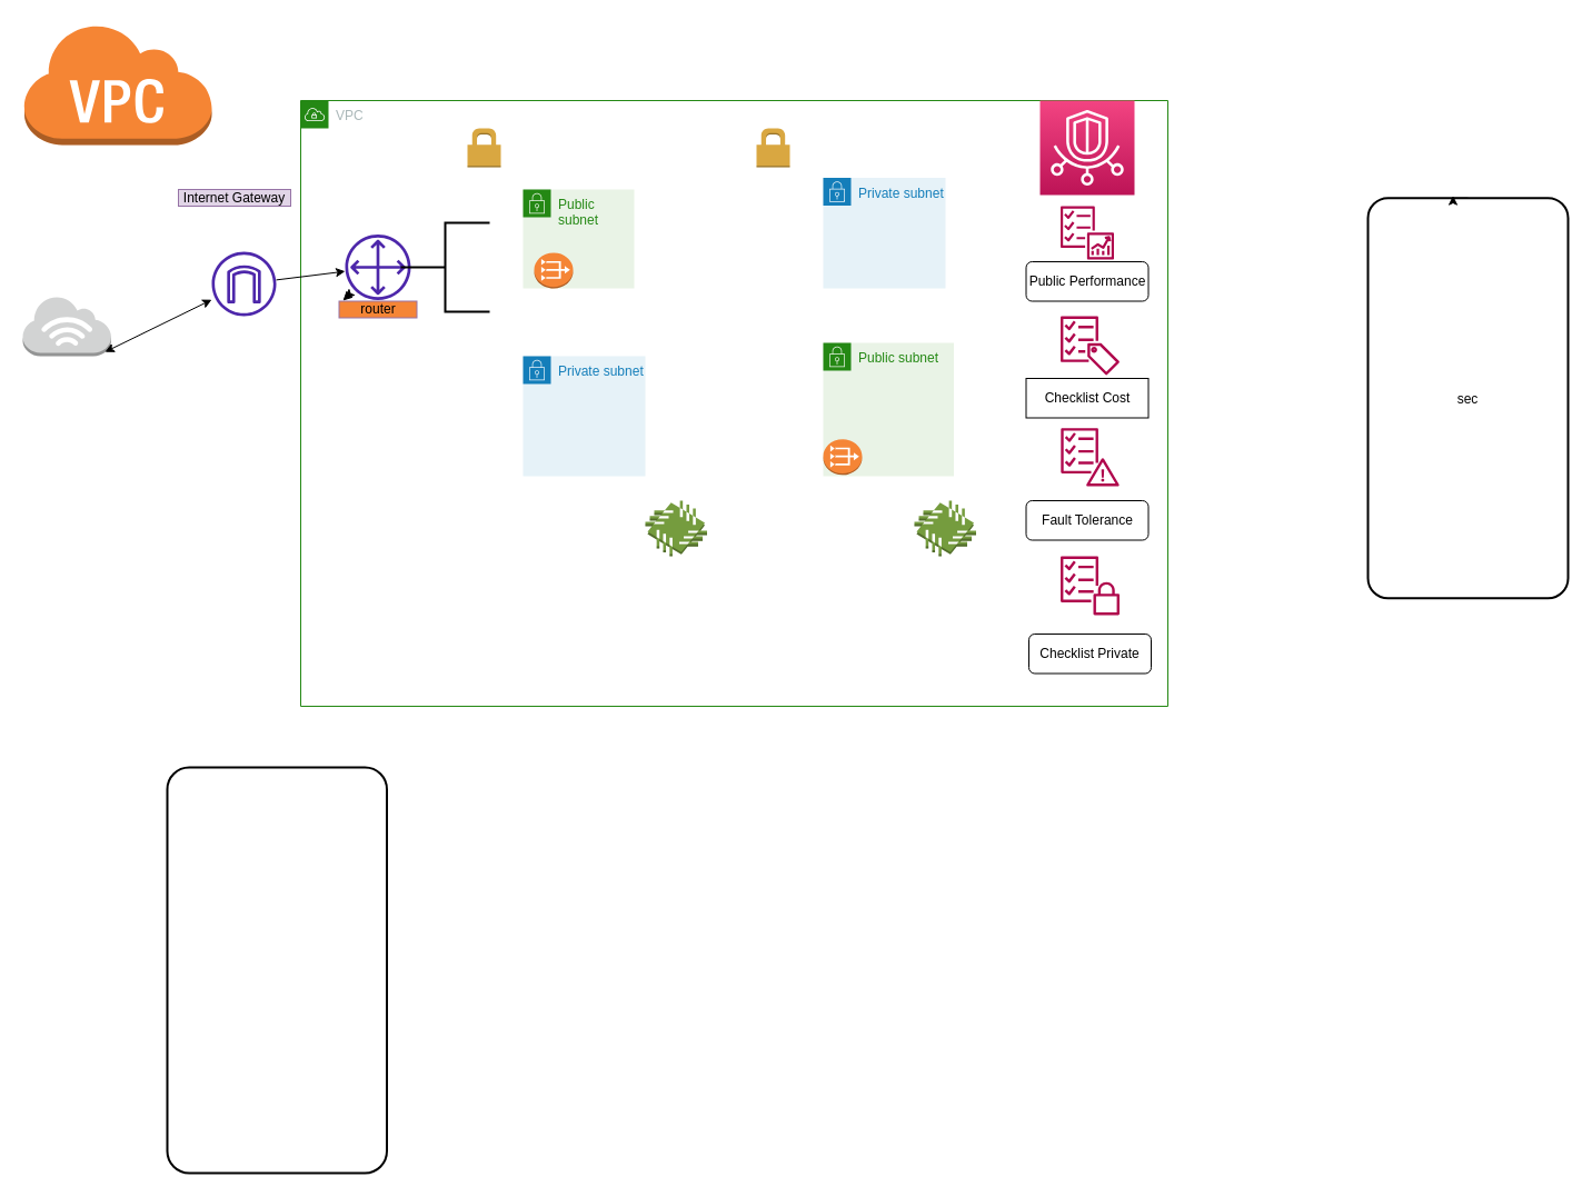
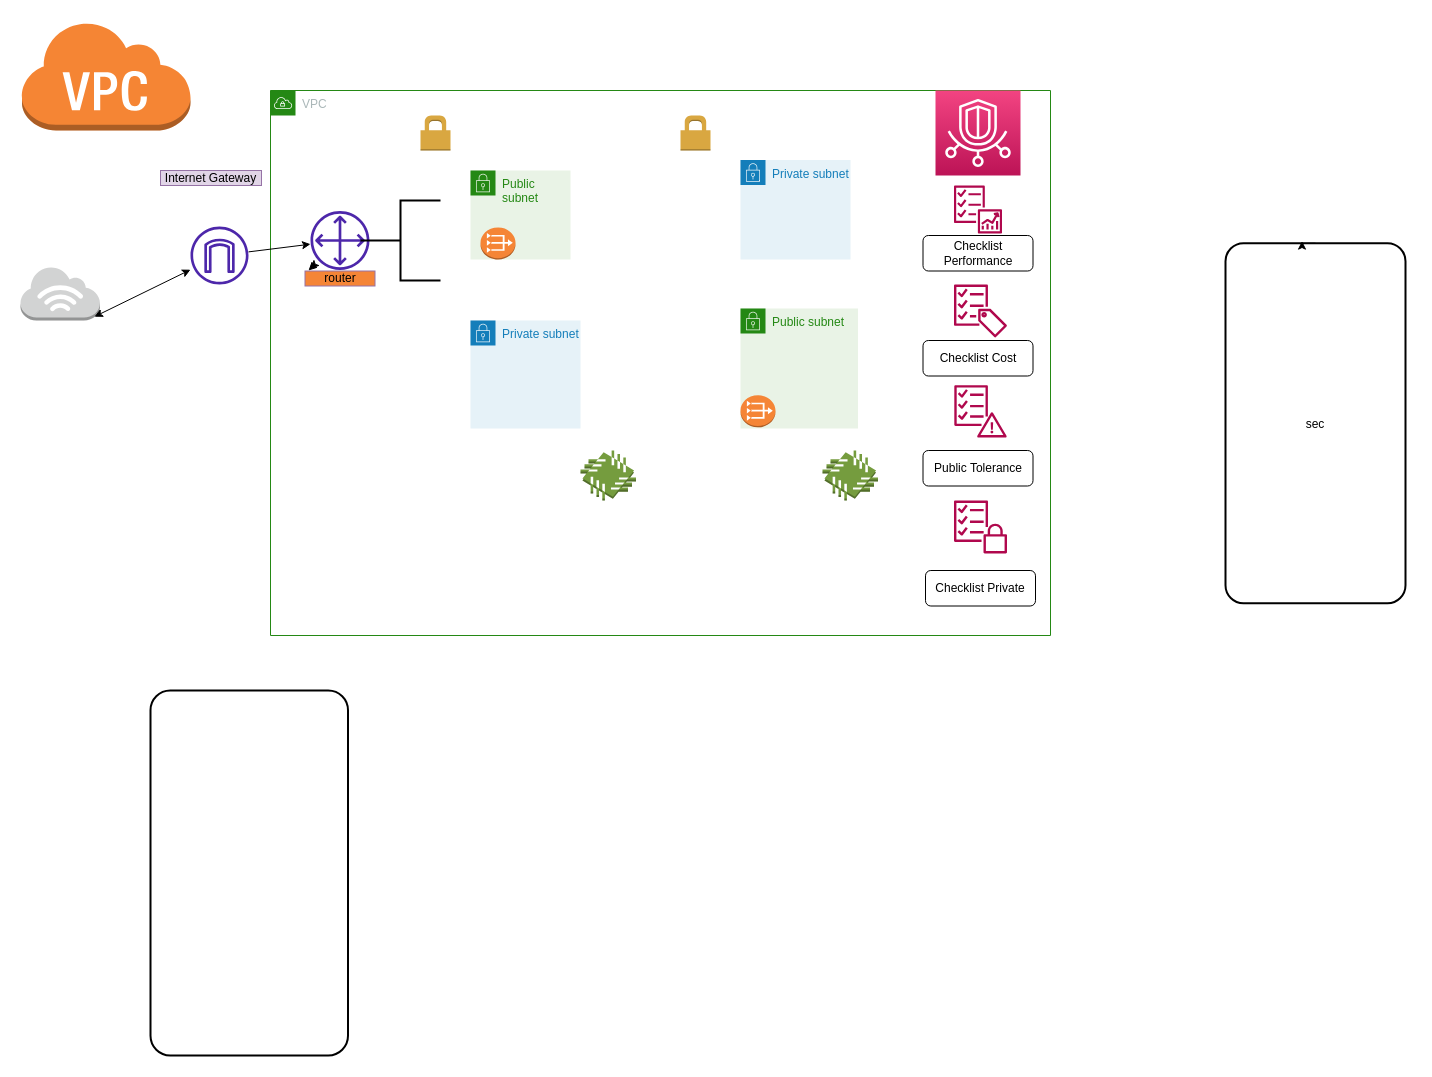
- <mxCell id="22" value="Public Performance" style="rounded=1;whiteSpace=wrap;html=1;" vertex="1" parent="3"><mxGeometry x="652.5" y="145" width="110" height="35.5" as="geometry" /></mxCell>
+ <mxCell id="22" value="Checklist Performance" style="rounded=1;whiteSpace=wrap;html=1;" vertex="1" parent="3"><mxGeometry x="652.5" y="145" width="110" height="35.5" as="geometry" /></mxCell>
- <mxCell id="23" value="Checklist Cost" style="whiteSpace=wrap;html=1;rounded=0;" vertex="1" parent="3"><mxGeometry x="652.5" y="250" width="110" height="35.5" as="geometry" /></mxCell>
+ <mxCell id="23" value="Checklist Cost" style="rounded=1;whiteSpace=wrap;html=1;" vertex="1" parent="3"><mxGeometry x="652.5" y="250" width="110" height="35.5" as="geometry" /></mxCell>
- <mxCell id="34" value="sec" style="rounded=1;arcSize=10;dashed=0;fillColor=none;gradientColor=none;strokeWidth=2;" vertex="1" parent="1"><mxGeometry x="1230" y="177.75" width="180" height="360" as="geometry" /></mxCell>
+ <mxCell id="34" value="sec" style="rounded=1;arcSize=10;dashed=0;fillColor=none;gradientColor=none;strokeWidth=2;" vertex="1" parent="1"><mxGeometry x="1225" y="242.75" width="180" height="360" as="geometry" /></mxCell>
- <mxCell id="24" value="Fault Tolerance" style="rounded=1;whiteSpace=wrap;html=1;" vertex="1" parent="3"><mxGeometry x="652.5" y="360" width="110" height="35.5" as="geometry" /></mxCell>
+ <mxCell id="24" value="Public Tolerance" style="rounded=1;whiteSpace=wrap;html=1;" vertex="1" parent="3"><mxGeometry x="652.5" y="360" width="110" height="35.5" as="geometry" /></mxCell>
